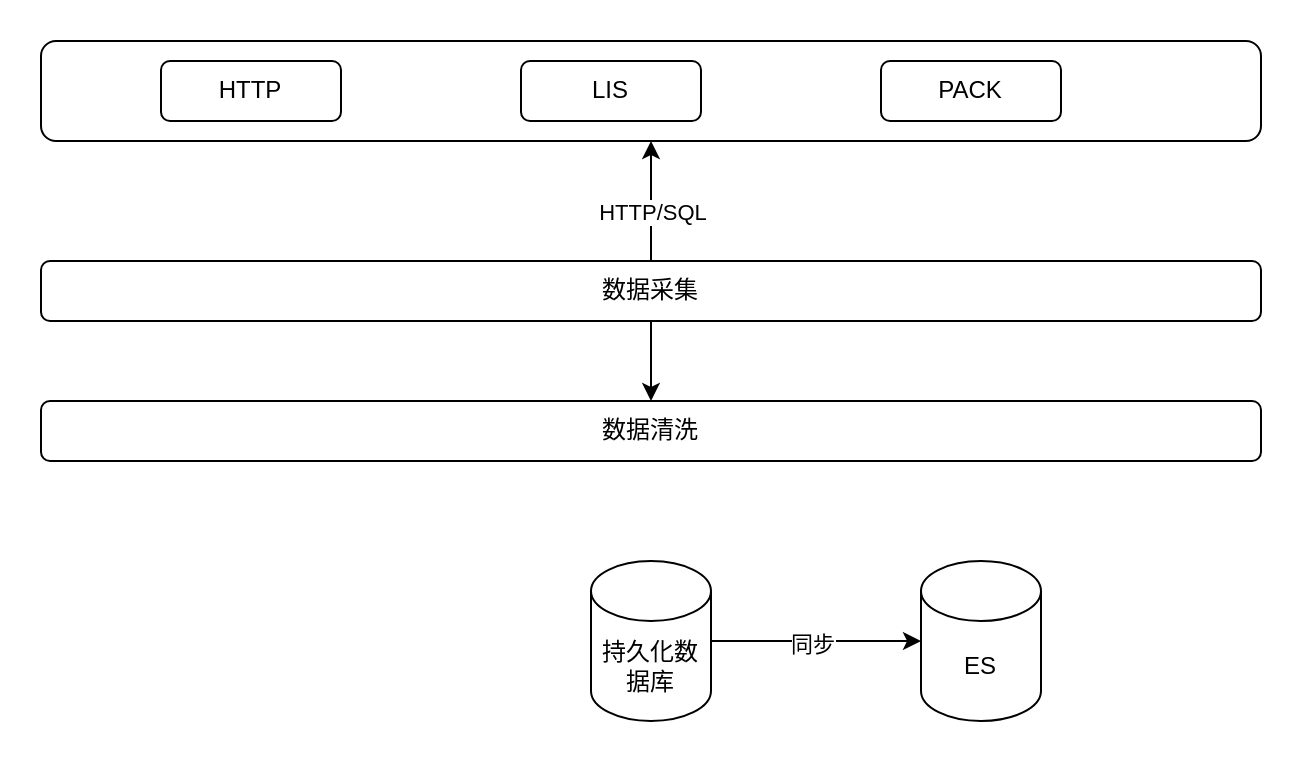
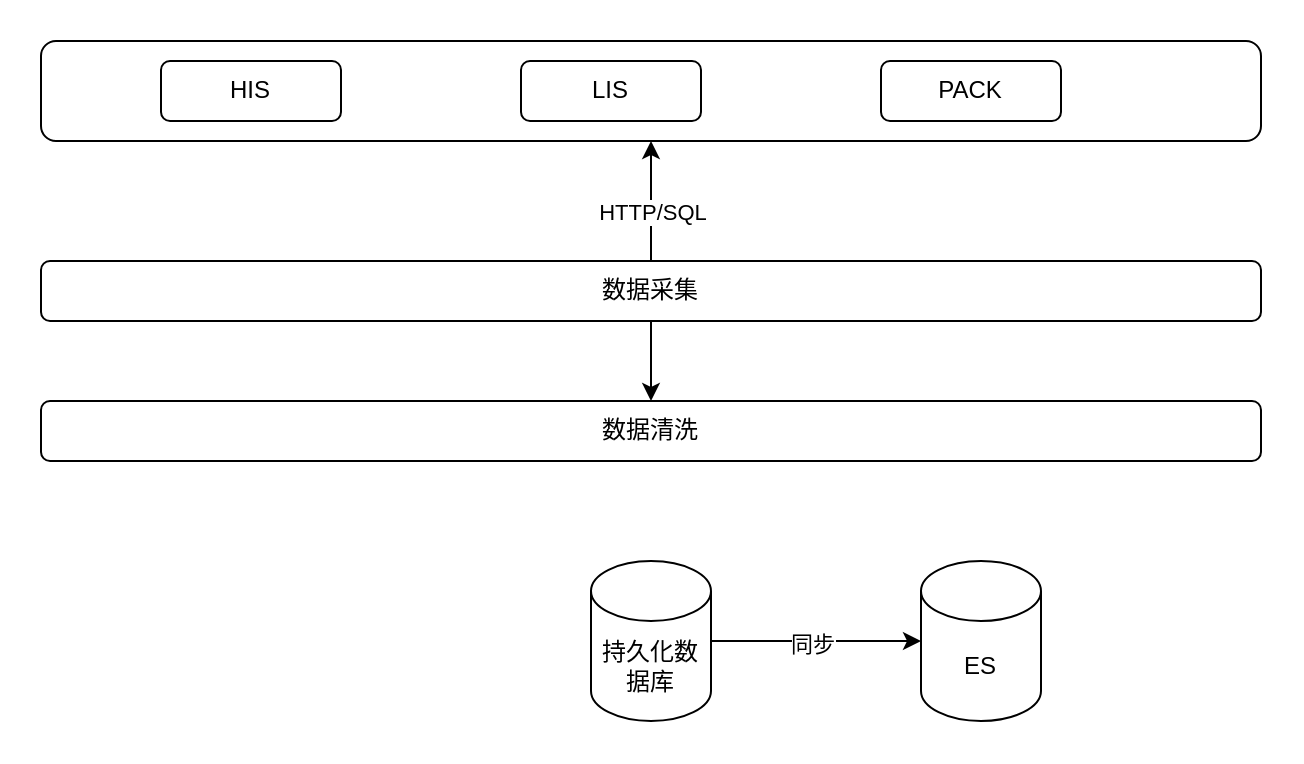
- <mxCell id="3" value="HTTP" style="rounded=1;whiteSpace=wrap;html=1;" vertex="1" parent="1"><mxGeometry x="80" y="30" width="90" height="30" as="geometry" /></mxCell>
+ <mxCell id="3" value="HIS" style="rounded=1;whiteSpace=wrap;html=1;" vertex="1" parent="1"><mxGeometry x="80" y="30" width="90" height="30" as="geometry" /></mxCell>
